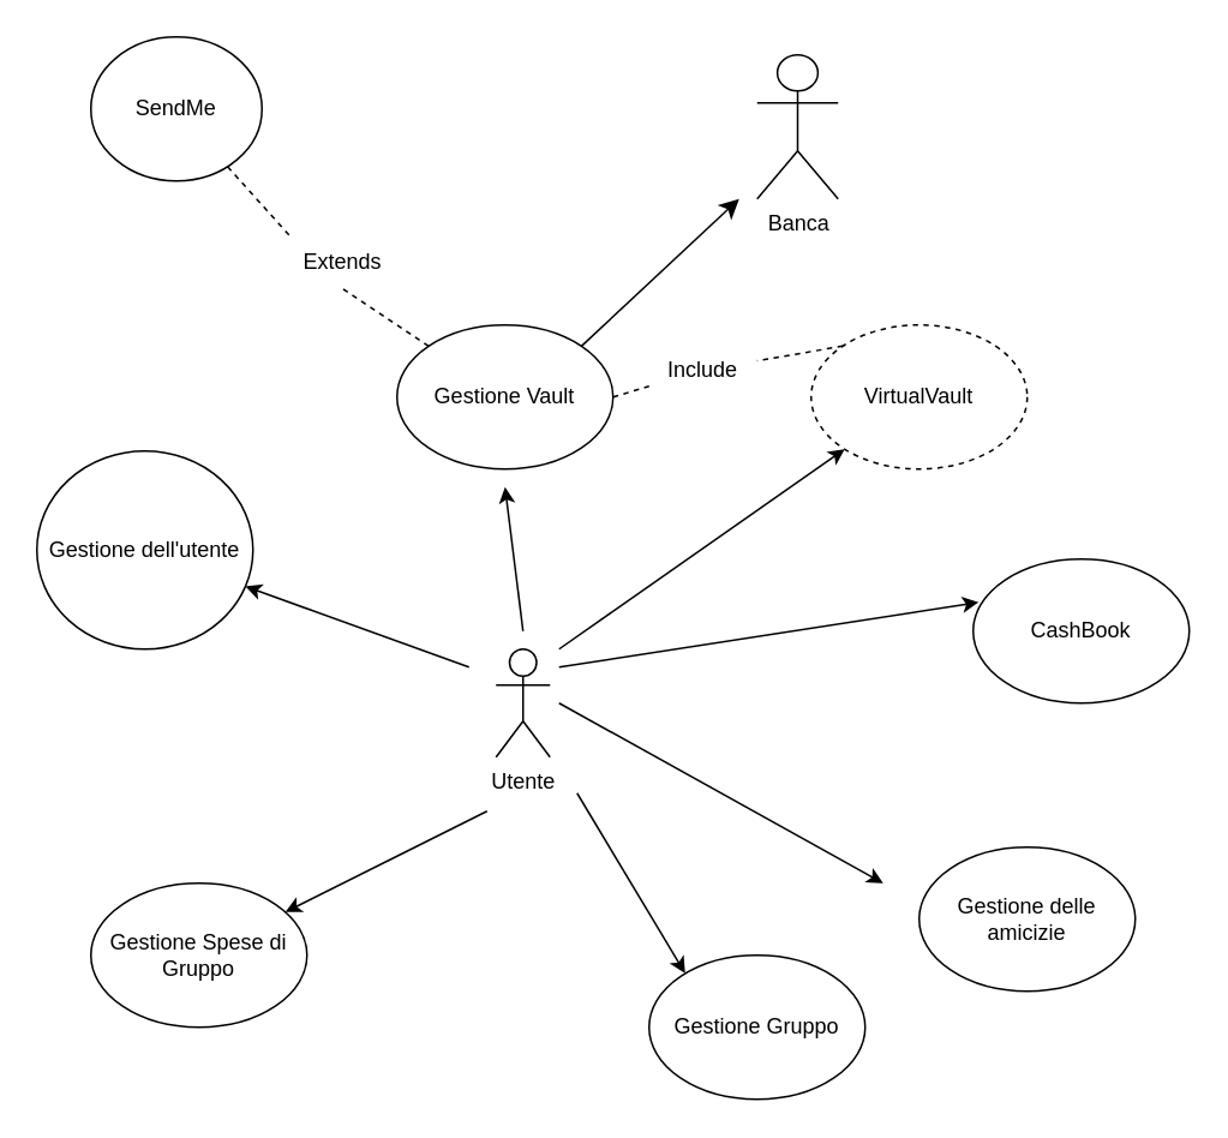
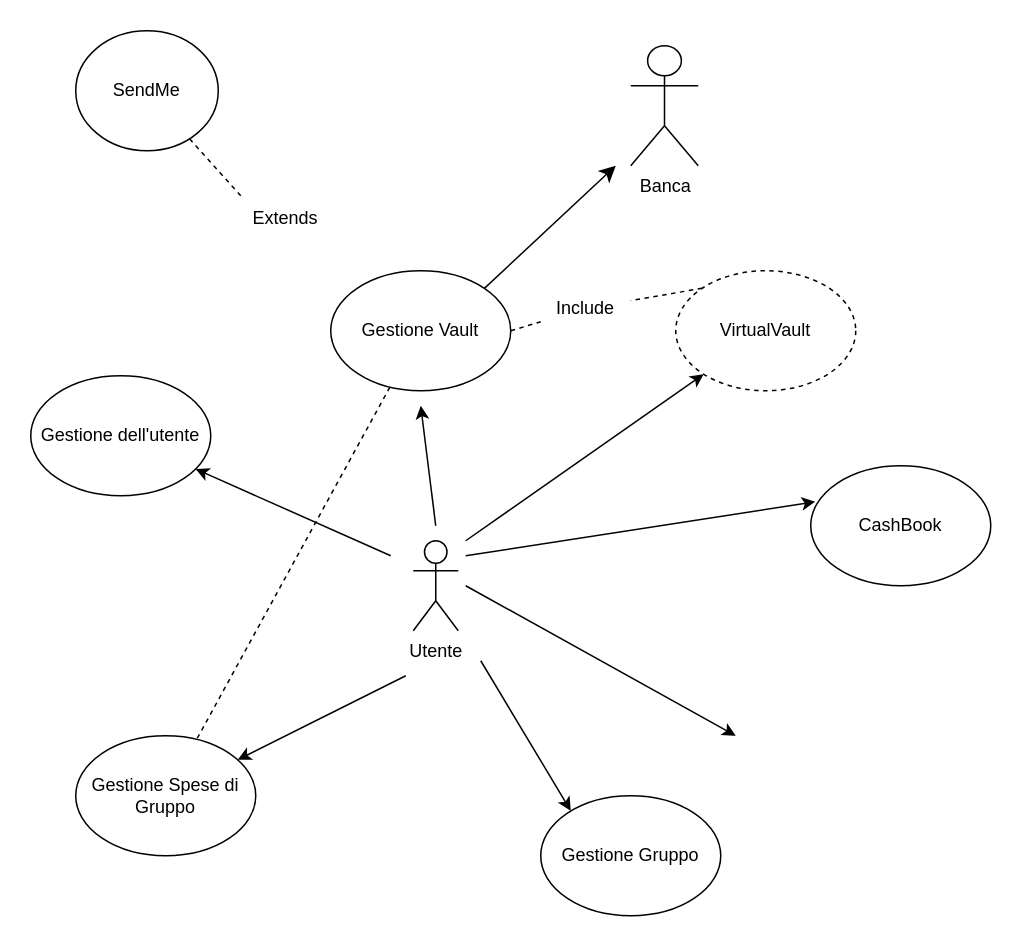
- <mxCell id="13" value="" style="endArrow=none;dashed=1;html=1;rounded=0;entryX=0.5;entryY=1;entryDx=0;entryDy=0;" parent="1" source="4" target="12" edge="1"><mxGeometry width="50" height="50" relative="1" as="geometry"><mxPoint x="380" y="300" as="sourcePoint" /><mxPoint x="430" y="250" as="targetPoint" /></mxGeometry></mxCell>
+ <mxCell id="13" value="" style="endArrow=none;dashed=1;html=1;rounded=0;" parent="1" source="4" target="6" edge="1"><mxGeometry width="50" height="50" relative="1" as="geometry"><mxPoint x="380" y="300" as="sourcePoint" /><mxPoint x="430" y="250" as="targetPoint" /></mxGeometry></mxCell>
- <mxCell id="2" value="Gestione dell'utente" style="ellipse;whiteSpace=wrap;html=1;" parent="1" vertex="1"><mxGeometry x="20" y="250" width="120" height="110" as="geometry" /></mxCell>
+ <mxCell id="2" value="Gestione dell'utente" style="ellipse;whiteSpace=wrap;html=1;" parent="1" vertex="1"><mxGeometry x="20" y="250" width="120" height="80" as="geometry" /></mxCell>
- <mxCell id="8" value="Gestione delle amicizie" style="ellipse;whiteSpace=wrap;html=1;" parent="1" vertex="1"><mxGeometry x="510" y="470" width="120" height="80" as="geometry" /></mxCell>
